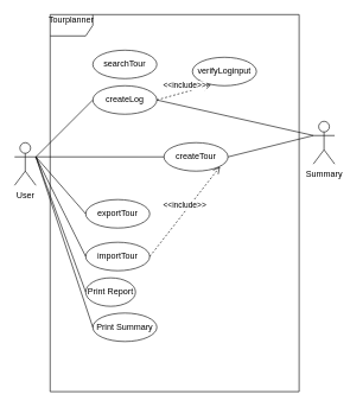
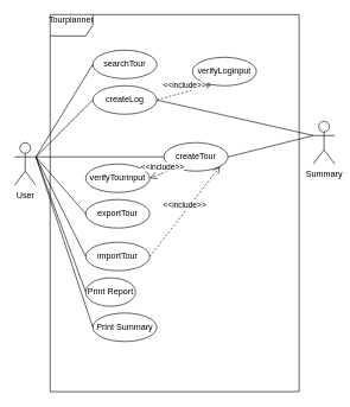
+ <mxCell id="11" value="" style="endArrow=none;html=1;rounded=0;exitX=1;exitY=0.333;exitDx=0;exitDy=0;exitPerimeter=0;entryX=0;entryY=0.5;entryDx=0;entryDy=0;" edge="1" parent="1" source="3" target="9"><mxGeometry width="50" height="50" relative="1" as="geometry"><mxPoint x="220" y="310" as="sourcePoint" /><mxPoint x="270" y="260" as="targetPoint" /></mxGeometry></mxCell>
+ <mxCell id="21" value="&amp;lt;&amp;lt;include&amp;gt;&amp;gt;" style="html=1;verticalAlign=bottom;endArrow=open;dashed=1;endSize=8;rounded=0;entryX=1;entryY=0.5;entryDx=0;entryDy=0;exitX=0.177;exitY=0.888;exitDx=0;exitDy=0;exitPerimeter=0;" edge="1" parent="1" source="5" target="20"><mxGeometry relative="1" as="geometry"><mxPoint x="400" y="270" as="sourcePoint" /><mxPoint x="320" y="270" as="targetPoint" /></mxGeometry></mxCell>
+ <mxCell id="20" value="verifyTourinput" style="ellipse;whiteSpace=wrap;html=1;" vertex="1" parent="1"><mxGeometry x="120" y="230" width="90" height="40" as="geometry" /></mxCell>
